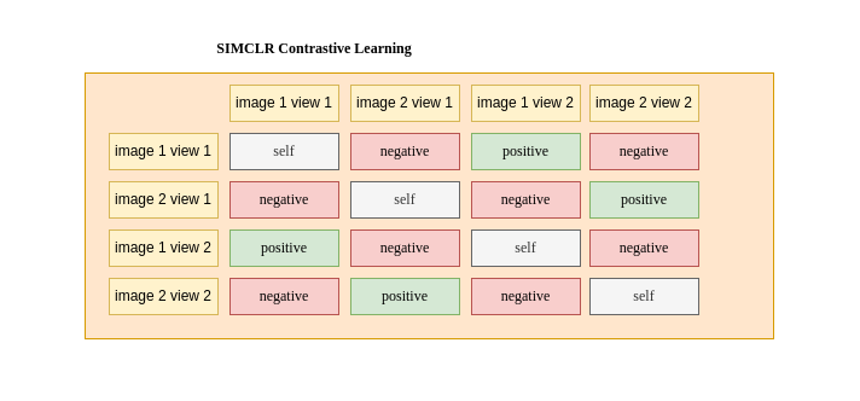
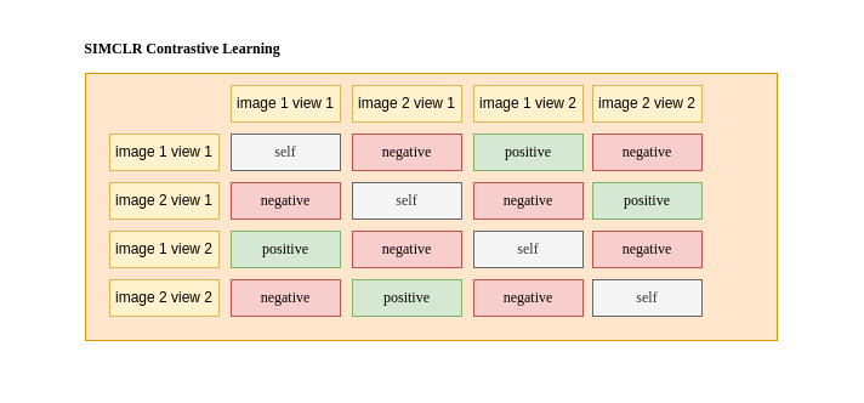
- <mxCell id="28" value="&lt;b&gt;&lt;font face=&quot;Verdana&quot;&gt;SIMCLR Contrastive Learning&lt;/font&gt;&lt;/b&gt;" style="text;html=1;strokeColor=none;fillColor=none;align=center;verticalAlign=middle;whiteSpace=wrap;rounded=0;" vertex="1" parent="1"><mxGeometry x="160" y="30" width="200" height="20" as="geometry" /></mxCell>
+ <mxCell id="28" value="&lt;b&gt;&lt;font face=&quot;Verdana&quot;&gt;SIMCLR Contrastive Learning&lt;/font&gt;&lt;/b&gt;" style="text;html=1;strokeColor=none;fillColor=none;align=center;verticalAlign=middle;whiteSpace=wrap;rounded=0;" vertex="1" parent="1"><mxGeometry x="50" y="30" width="200" height="20" as="geometry" /></mxCell>
